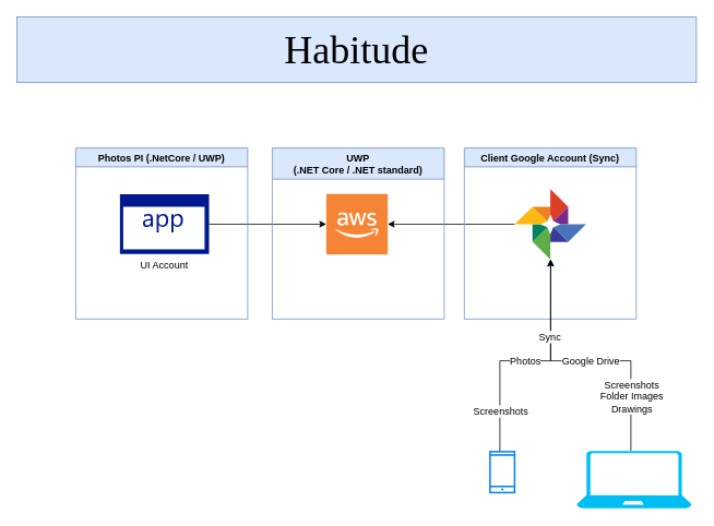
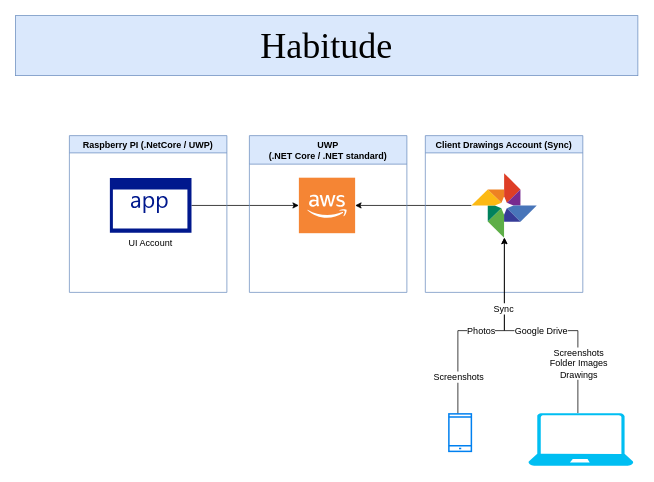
- <mxCell id="7" value="Photos PI (.NetCore / UWP)" style="swimlane;labelBackgroundColor=none;fillColor=#dae8fc;strokeColor=#6c8ebf;" parent="1" vertex="1"><mxGeometry x="92" y="180" width="210" height="209" as="geometry" /></mxCell>
+ <mxCell id="7" value="Raspberry PI (.NetCore / UWP)" style="swimlane;labelBackgroundColor=none;fillColor=#dae8fc;strokeColor=#6c8ebf;" parent="1" vertex="1"><mxGeometry x="92" y="180" width="210" height="209" as="geometry" /></mxCell>
- <mxCell id="9" value="Client Google Account (Sync)" style="swimlane;labelBackgroundColor=none;fillColor=#dae8fc;strokeColor=#6c8ebf;" parent="1" vertex="1"><mxGeometry x="566.6" y="180" width="210" height="209" as="geometry" /></mxCell>
+ <mxCell id="9" value="Client Drawings Account (Sync)" style="swimlane;labelBackgroundColor=none;fillColor=#dae8fc;strokeColor=#6c8ebf;" parent="1" vertex="1"><mxGeometry x="566.6" y="180" width="210" height="209" as="geometry" /></mxCell>
